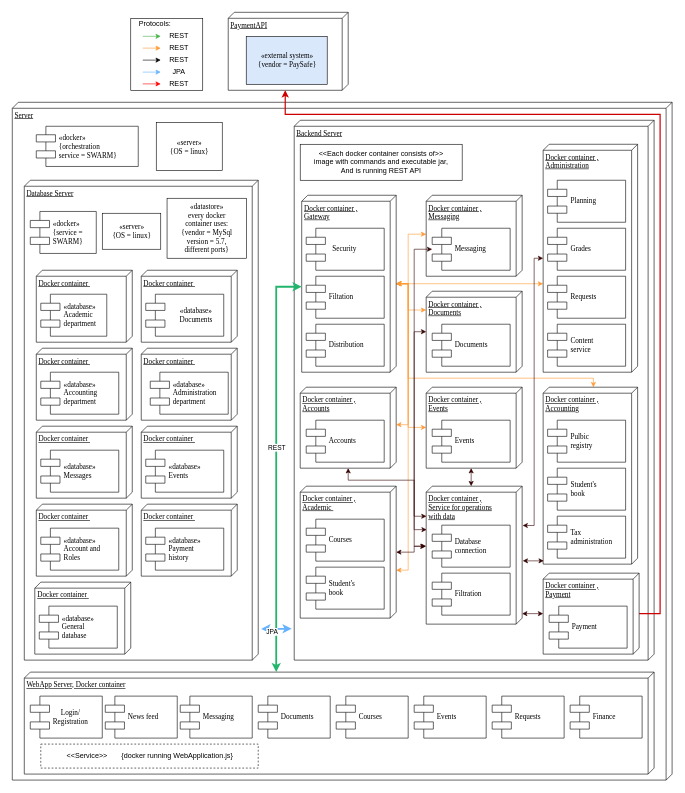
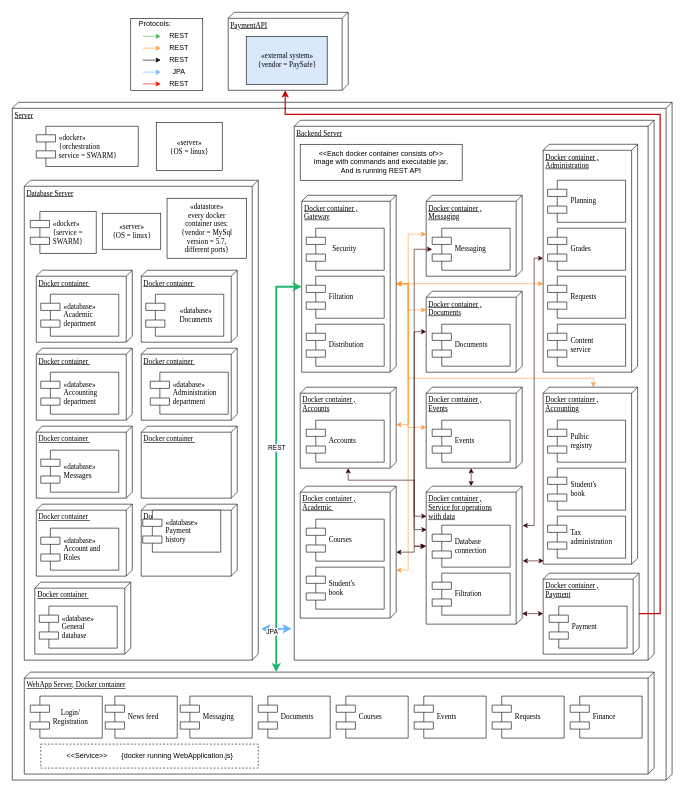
- <mxCell id="9" value="&lt;span style=&quot;text-align: center&quot;&gt;«database»&lt;/span&gt;&lt;br&gt;Academic&lt;br&gt;department" style="shape=component;align=left;spacingLeft=36;rounded=0;shadow=0;comic=0;labelBackgroundColor=none;strokeWidth=1;fontFamily=Verdana;fontSize=12;html=1;" parent="1" vertex="1"><mxGeometry x="67.5" y="490" width="110" height="70" as="geometry" /></mxCell>
+ <mxCell id="9" value="&lt;span style=&quot;text-align: center&quot;&gt;«database»&lt;/span&gt;&lt;br&gt;Academic&lt;br&gt;department" style="shape=component;align=left;spacingLeft=36;rounded=0;shadow=0;comic=0;labelBackgroundColor=none;strokeWidth=1;fontFamily=Verdana;fontSize=12;html=1;" parent="1" vertex="1"><mxGeometry x="67.5" y="490" width="130" height="70" as="geometry" /></mxCell>
- <mxCell id="24" value="&lt;span style=&quot;text-align: center&quot;&gt;«&lt;/span&gt;&lt;span style=&quot;text-align: center&quot;&gt;database&lt;/span&gt;&lt;span style=&quot;text-align: center&quot;&gt;»&lt;/span&gt;&lt;br&gt;Events" style="shape=component;align=left;spacingLeft=36;rounded=0;shadow=0;comic=0;labelBackgroundColor=none;strokeWidth=1;fontFamily=Verdana;fontSize=12;html=1;" parent="1" vertex="1"><mxGeometry x="242.5" y="750" width="130" height="70" as="geometry" /></mxCell>
- <mxCell id="28" value="&lt;span style=&quot;text-align: center&quot;&gt;«&lt;/span&gt;&lt;span style=&quot;text-align: center&quot;&gt;database&lt;/span&gt;&lt;span style=&quot;text-align: center&quot;&gt;»&lt;/span&gt;&lt;br&gt;Payment&amp;nbsp;&lt;br&gt;history" style="shape=component;align=left;spacingLeft=36;rounded=0;shadow=0;comic=0;labelBackgroundColor=none;strokeWidth=1;fontFamily=Verdana;fontSize=12;html=1;" parent="1" vertex="1"><mxGeometry x="242.5" y="880" width="130" height="70" as="geometry" /></mxCell>
+ <mxCell id="28" value="&lt;span style=&quot;text-align: center&quot;&gt;«&lt;/span&gt;&lt;span style=&quot;text-align: center&quot;&gt;database&lt;/span&gt;&lt;span style=&quot;text-align: center&quot;&gt;»&lt;/span&gt;&lt;br&gt;Payment&amp;nbsp;&lt;br&gt;history" style="shape=component;align=left;spacingLeft=36;rounded=0;shadow=0;comic=0;labelBackgroundColor=none;strokeWidth=1;fontFamily=Verdana;fontSize=12;html=1;" parent="1" vertex="1"><mxGeometry x="237.5" y="850" width="130" height="70" as="geometry" /></mxCell>
